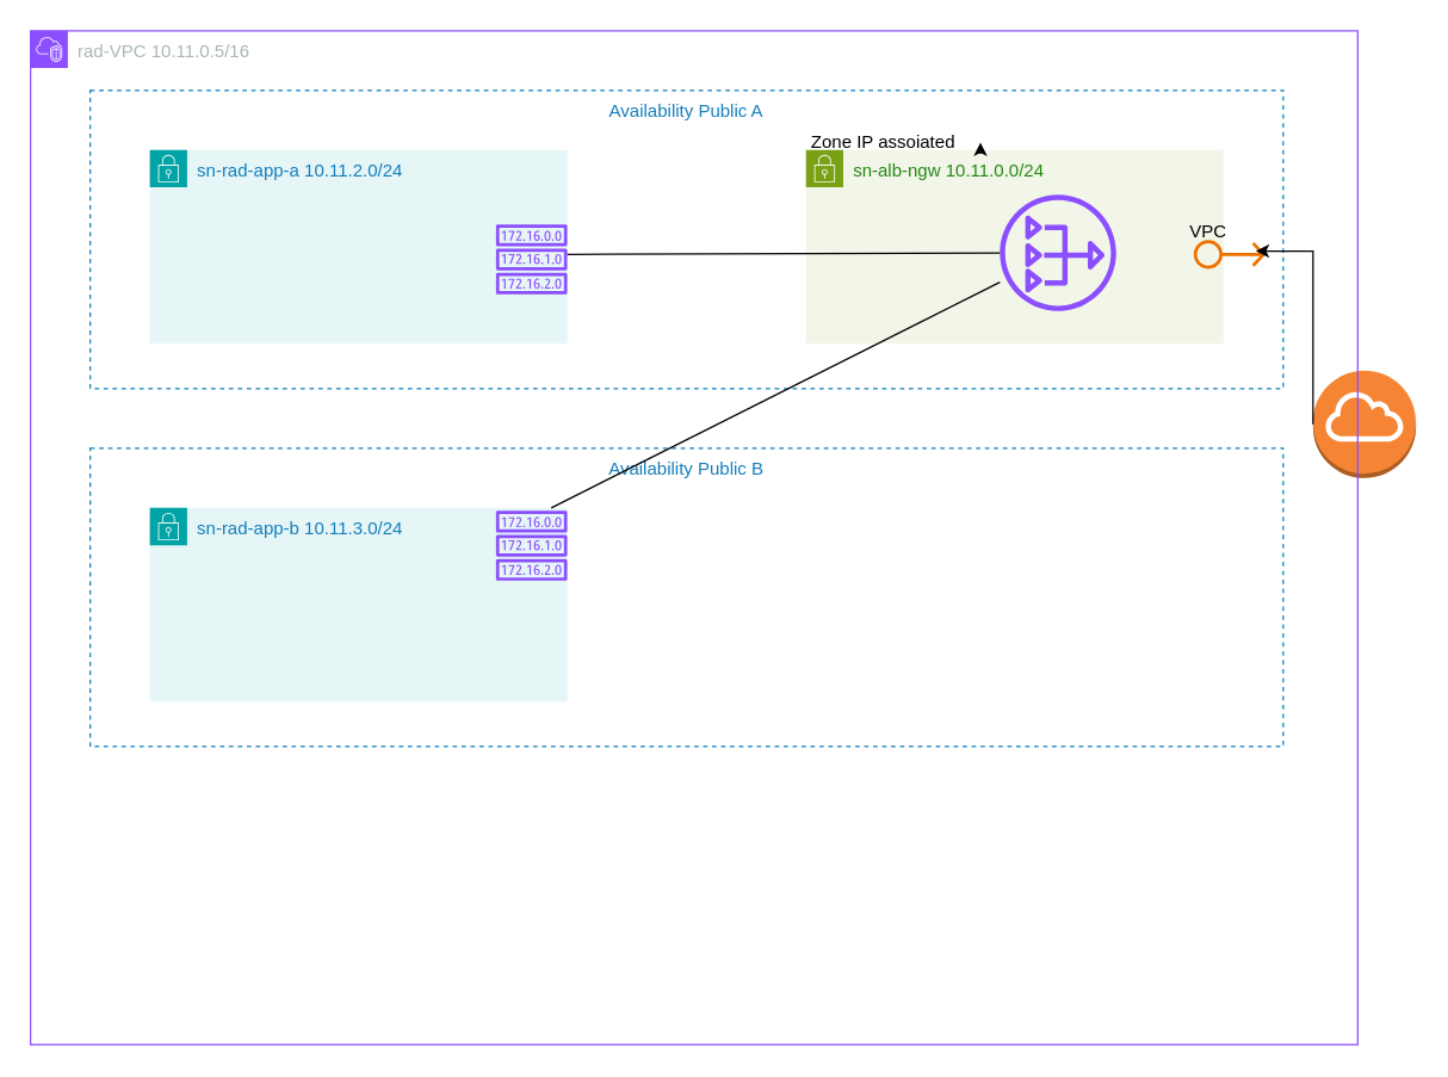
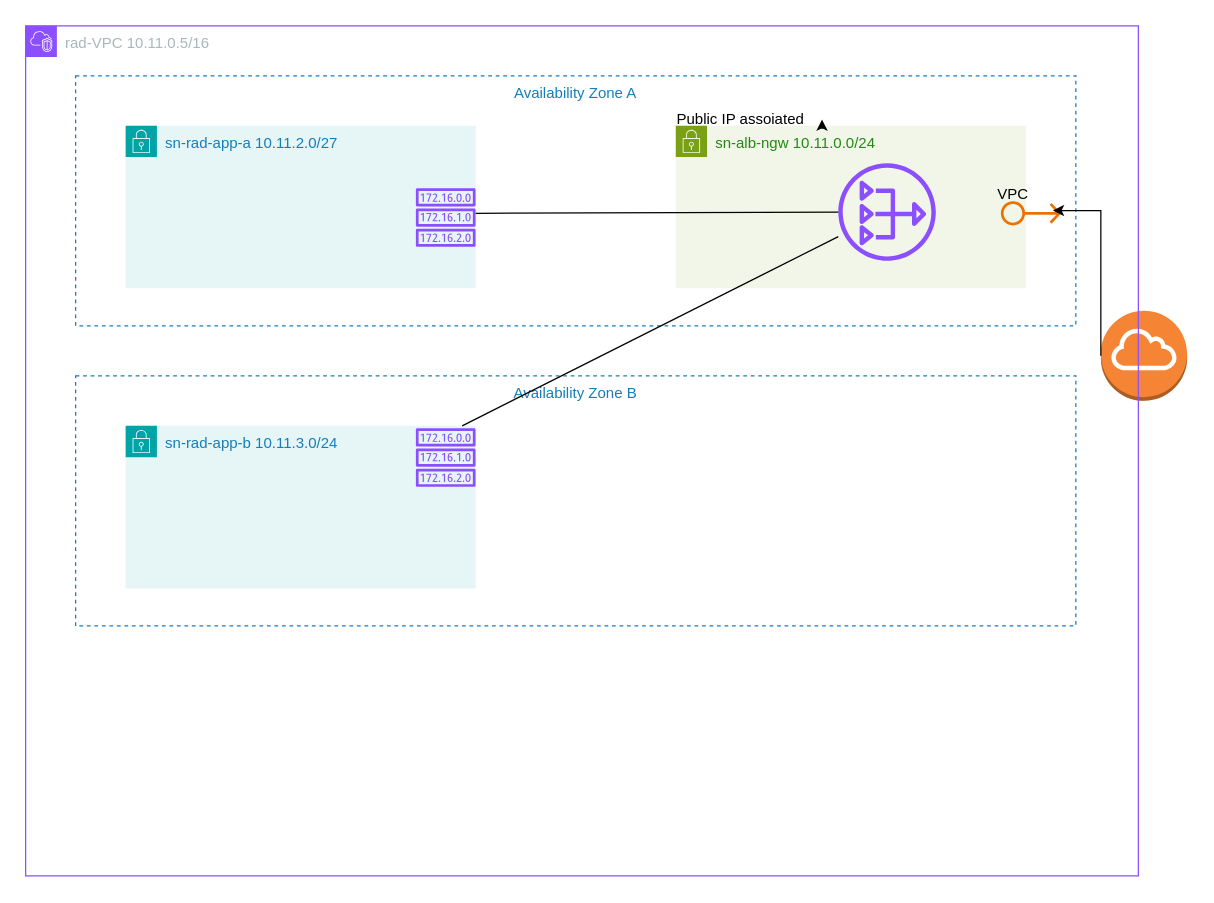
- <mxCell id="4" value="Availability Public A&lt;div&gt;&lt;br&gt;&lt;/div&gt;" style="fillColor=none;strokeColor=#147EBA;dashed=1;verticalAlign=top;fontStyle=0;fontColor=#147EBA;whiteSpace=wrap;html=1;movable=1;resizable=1;rotatable=1;deletable=1;editable=1;locked=0;connectable=1;" parent="3" vertex="1"><mxGeometry x="40" y="40" width="800" height="200" as="geometry" /></mxCell>
+ <mxCell id="4" value="Availability Zone A&lt;div&gt;&lt;br&gt;&lt;/div&gt;" style="fillColor=none;strokeColor=#147EBA;dashed=1;verticalAlign=top;fontStyle=0;fontColor=#147EBA;whiteSpace=wrap;html=1;movable=1;resizable=1;rotatable=1;deletable=1;editable=1;locked=0;connectable=1;" parent="3" vertex="1"><mxGeometry x="40" y="40" width="800" height="200" as="geometry" /></mxCell>
- <mxCell id="13" value="Zone IP assoiated" style="text;html=1;align=center;verticalAlign=middle;whiteSpace=wrap;rounded=0;" vertex="1" parent="3"><mxGeometry x="507" y="60" width="130" height="30" as="geometry" /></mxCell>
+ <mxCell id="13" value="Public IP assoiated" style="text;html=1;align=center;verticalAlign=middle;whiteSpace=wrap;rounded=0;" vertex="1" parent="3"><mxGeometry x="507" y="60" width="130" height="30" as="geometry" /></mxCell>
- <mxCell id="6" value="sn-rad-app-a 10.11.2.0/24" style="points=[[0,0,0,0,0],[0,0.25,0,0,0],[0,0.5,0,0,0],[0,0.75,0,0,0],[0,1,0,0,0],[0.25,0,0,0,0],[0.25,1,0,0,0],[0.5,0,0,0,0],[0.5,1,0,0,0],[0.75,0,0,0,0],[0.75,1,0,0,0],[1,0,0,0,0],[1,0.25,0,0,0],[1,0.5,0,0,0],[1,0.75,0,0,0],[1,1,0,0,0]];outlineConnect=0;gradientColor=none;html=1;whiteSpace=wrap;fontSize=12;fontStyle=0;container=1;pointerEvents=0;collapsible=0;recursiveResize=0;shape=mxgraph.aws4.group;grIcon=mxgraph.aws4.group_security_group;grStroke=0;strokeColor=#00A4A6;fillColor=#E6F6F7;verticalAlign=top;align=left;spacingLeft=30;fontColor=#147EBA;dashed=0;" parent="3" vertex="1"><mxGeometry x="80" y="80" width="280" height="130" as="geometry" /></mxCell>
+ <mxCell id="6" value="sn-rad-app-a 10.11.2.0/27" style="points=[[0,0,0,0,0],[0,0.25,0,0,0],[0,0.5,0,0,0],[0,0.75,0,0,0],[0,1,0,0,0],[0.25,0,0,0,0],[0.25,1,0,0,0],[0.5,0,0,0,0],[0.5,1,0,0,0],[0.75,0,0,0,0],[0.75,1,0,0,0],[1,0,0,0,0],[1,0.25,0,0,0],[1,0.5,0,0,0],[1,0.75,0,0,0],[1,1,0,0,0]];outlineConnect=0;gradientColor=none;html=1;whiteSpace=wrap;fontSize=12;fontStyle=0;container=1;pointerEvents=0;collapsible=0;recursiveResize=0;shape=mxgraph.aws4.group;grIcon=mxgraph.aws4.group_security_group;grStroke=0;strokeColor=#00A4A6;fillColor=#E6F6F7;verticalAlign=top;align=left;spacingLeft=30;fontColor=#147EBA;dashed=0;" parent="3" vertex="1"><mxGeometry x="80" y="80" width="280" height="130" as="geometry" /></mxCell>
- <mxCell id="5" value="Availability Public B" style="fillColor=none;strokeColor=#147EBA;dashed=1;verticalAlign=top;fontStyle=0;fontColor=#147EBA;whiteSpace=wrap;html=1;movable=1;resizable=1;rotatable=1;deletable=1;editable=1;locked=0;connectable=1;" parent="3" vertex="1"><mxGeometry x="40" y="280" width="800" height="200" as="geometry" /></mxCell>
+ <mxCell id="5" value="Availability Zone B" style="fillColor=none;strokeColor=#147EBA;dashed=1;verticalAlign=top;fontStyle=0;fontColor=#147EBA;whiteSpace=wrap;html=1;movable=1;resizable=1;rotatable=1;deletable=1;editable=1;locked=0;connectable=1;" parent="3" vertex="1"><mxGeometry x="40" y="280" width="800" height="200" as="geometry" /></mxCell>
